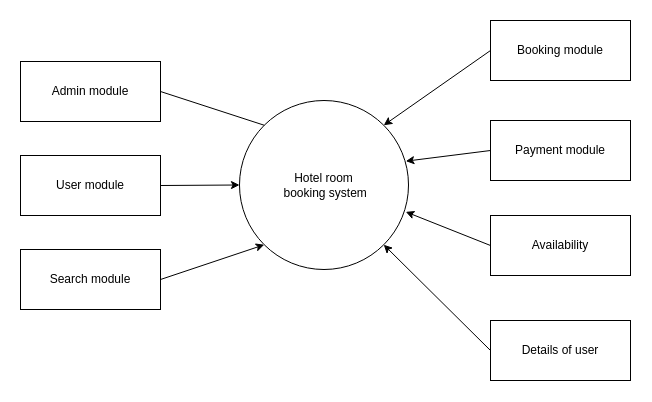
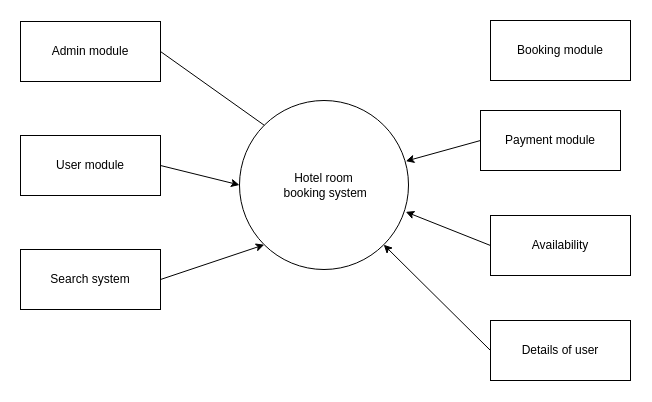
- <mxCell id="13" value="" style="endArrow=classic;html=1;rounded=0;entryX=1;entryY=0;entryDx=0;entryDy=0;exitX=0;exitY=0.5;exitDx=0;exitDy=0;" edge="1" parent="1" source="9" target="2"><mxGeometry width="50" height="50" relative="1" as="geometry"><mxPoint x="270" y="190" as="sourcePoint" /><mxPoint x="320" y="140" as="targetPoint" /></mxGeometry></mxCell>
- <mxCell id="5" value="Admin module" style="rounded=0;whiteSpace=wrap;html=1;" parent="1" vertex="1"><mxGeometry x="20" y="61" width="140" height="60" as="geometry" /></mxCell>
+ <mxCell id="5" value="Admin module" style="rounded=0;whiteSpace=wrap;html=1;" parent="1" vertex="1"><mxGeometry x="20" y="21" width="140" height="60" as="geometry" /></mxCell>
- <mxCell id="7" value="Payment module" style="rounded=0;whiteSpace=wrap;html=1;" parent="1" vertex="1"><mxGeometry x="490" y="120" width="140" height="60" as="geometry" /></mxCell>
+ <mxCell id="7" value="Payment module" style="rounded=0;whiteSpace=wrap;html=1;" parent="1" vertex="1"><mxGeometry x="480" y="110" width="140" height="60" as="geometry" /></mxCell>
- <mxCell id="4" value="User module" style="rounded=0;whiteSpace=wrap;html=1;" parent="1" vertex="1"><mxGeometry x="20" y="155" width="140" height="60" as="geometry" /></mxCell>
+ <mxCell id="4" value="User module" style="rounded=0;whiteSpace=wrap;html=1;" parent="1" vertex="1"><mxGeometry x="20" y="135" width="140" height="60" as="geometry" /></mxCell>
- <mxCell id="3" value="Search module" style="rounded=0;whiteSpace=wrap;html=1;" parent="1" vertex="1"><mxGeometry x="20" y="249" width="140" height="60" as="geometry" /></mxCell>
+ <mxCell id="3" value="Search system" style="rounded=0;whiteSpace=wrap;html=1;" parent="1" vertex="1"><mxGeometry x="20" y="249" width="140" height="60" as="geometry" /></mxCell>
